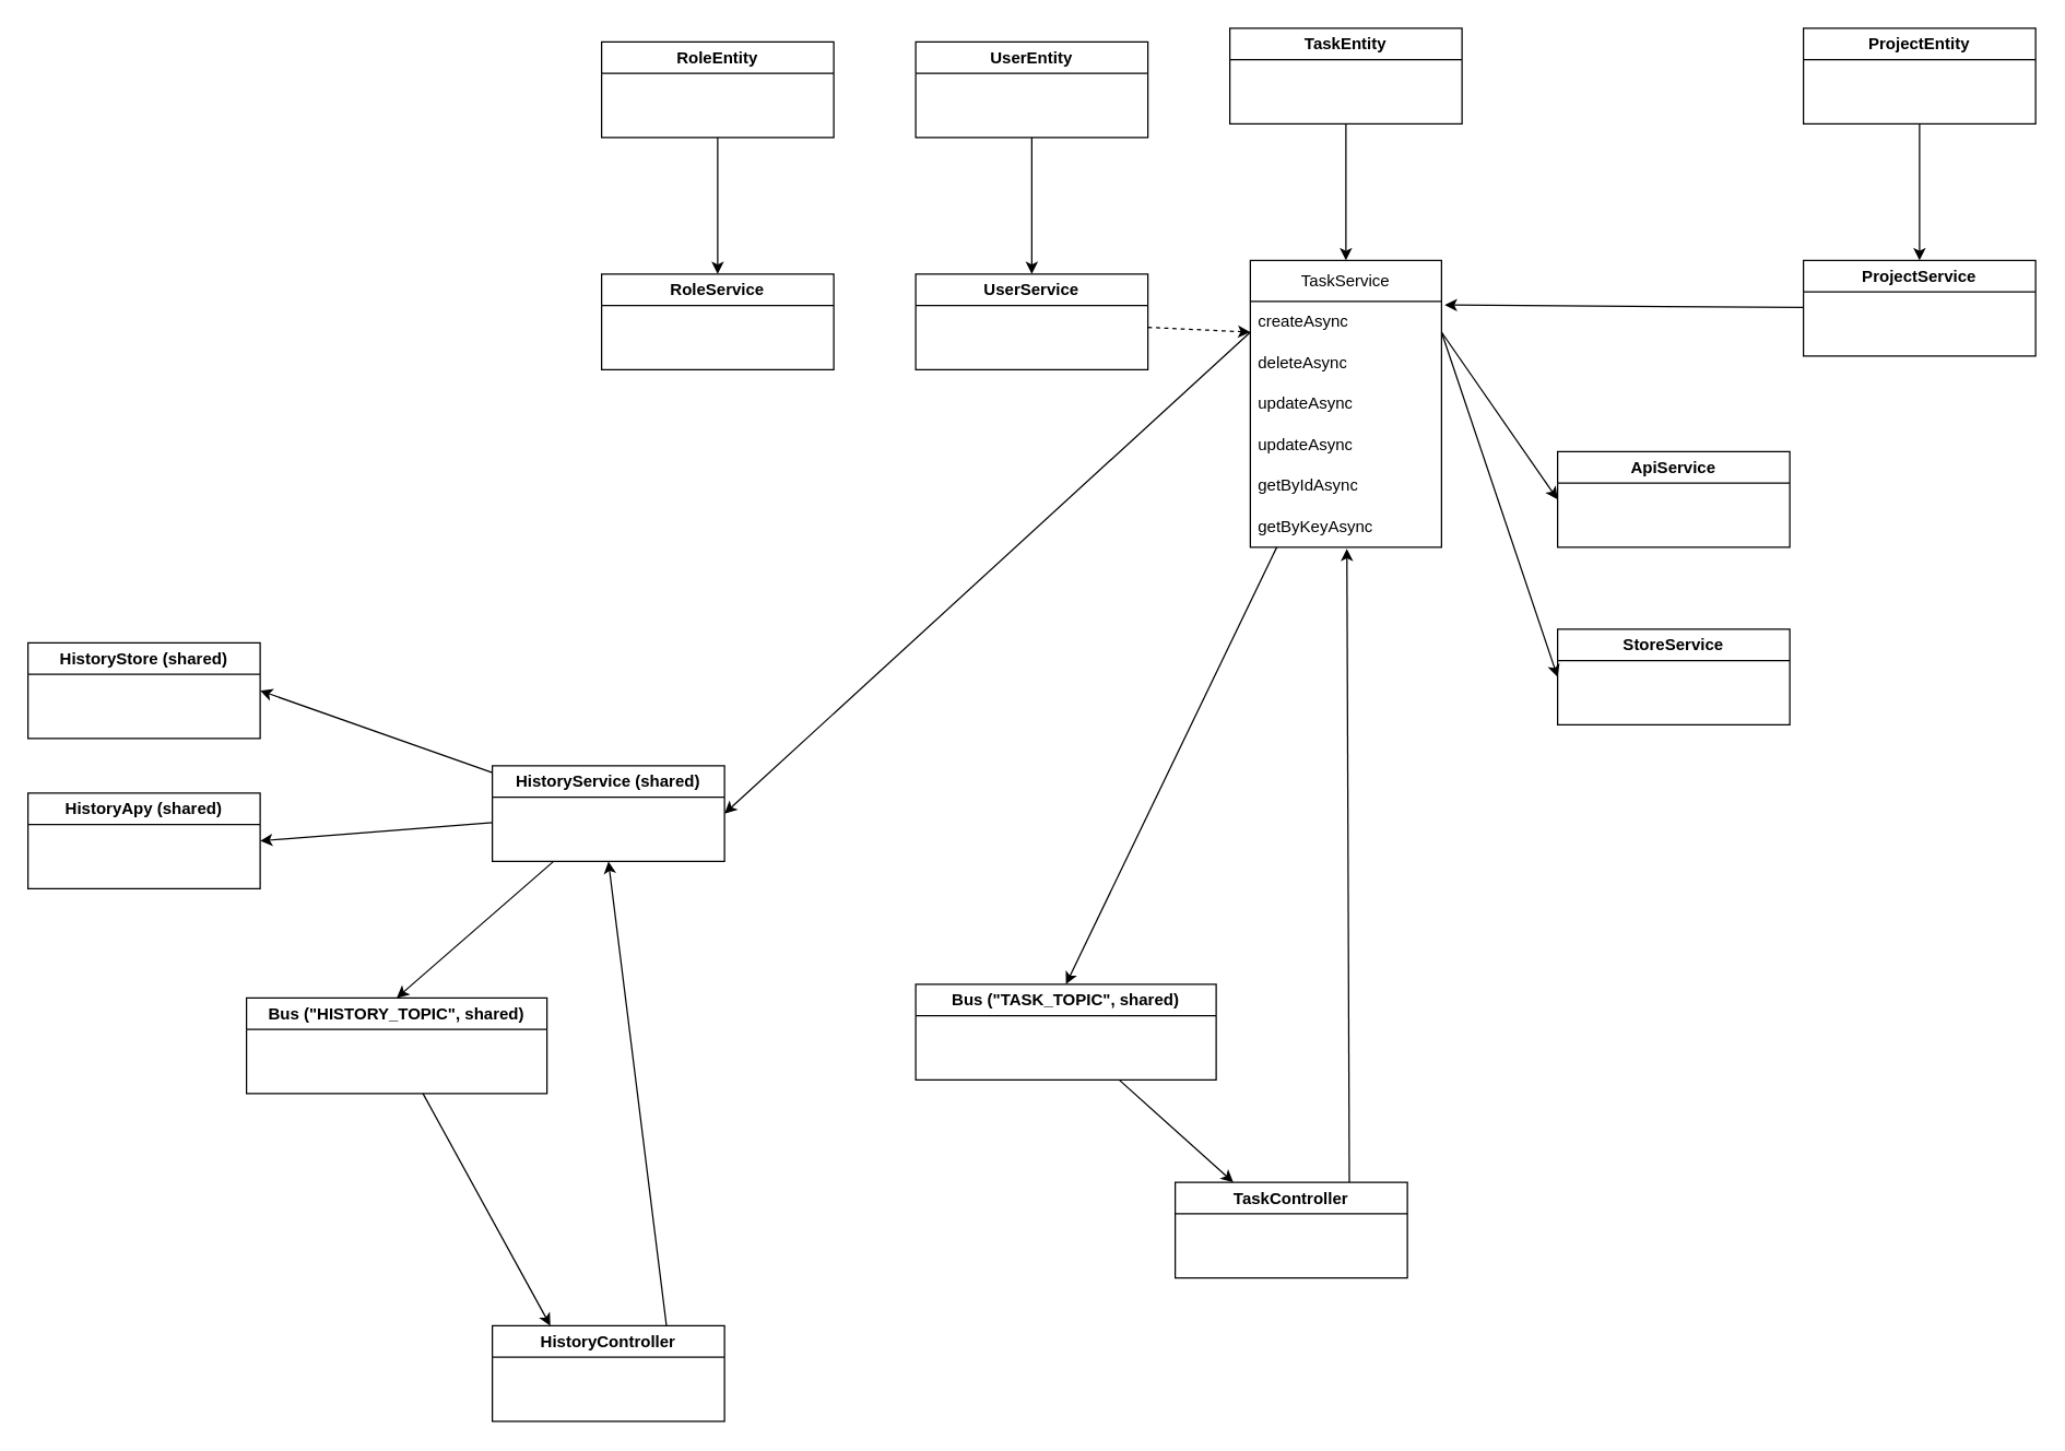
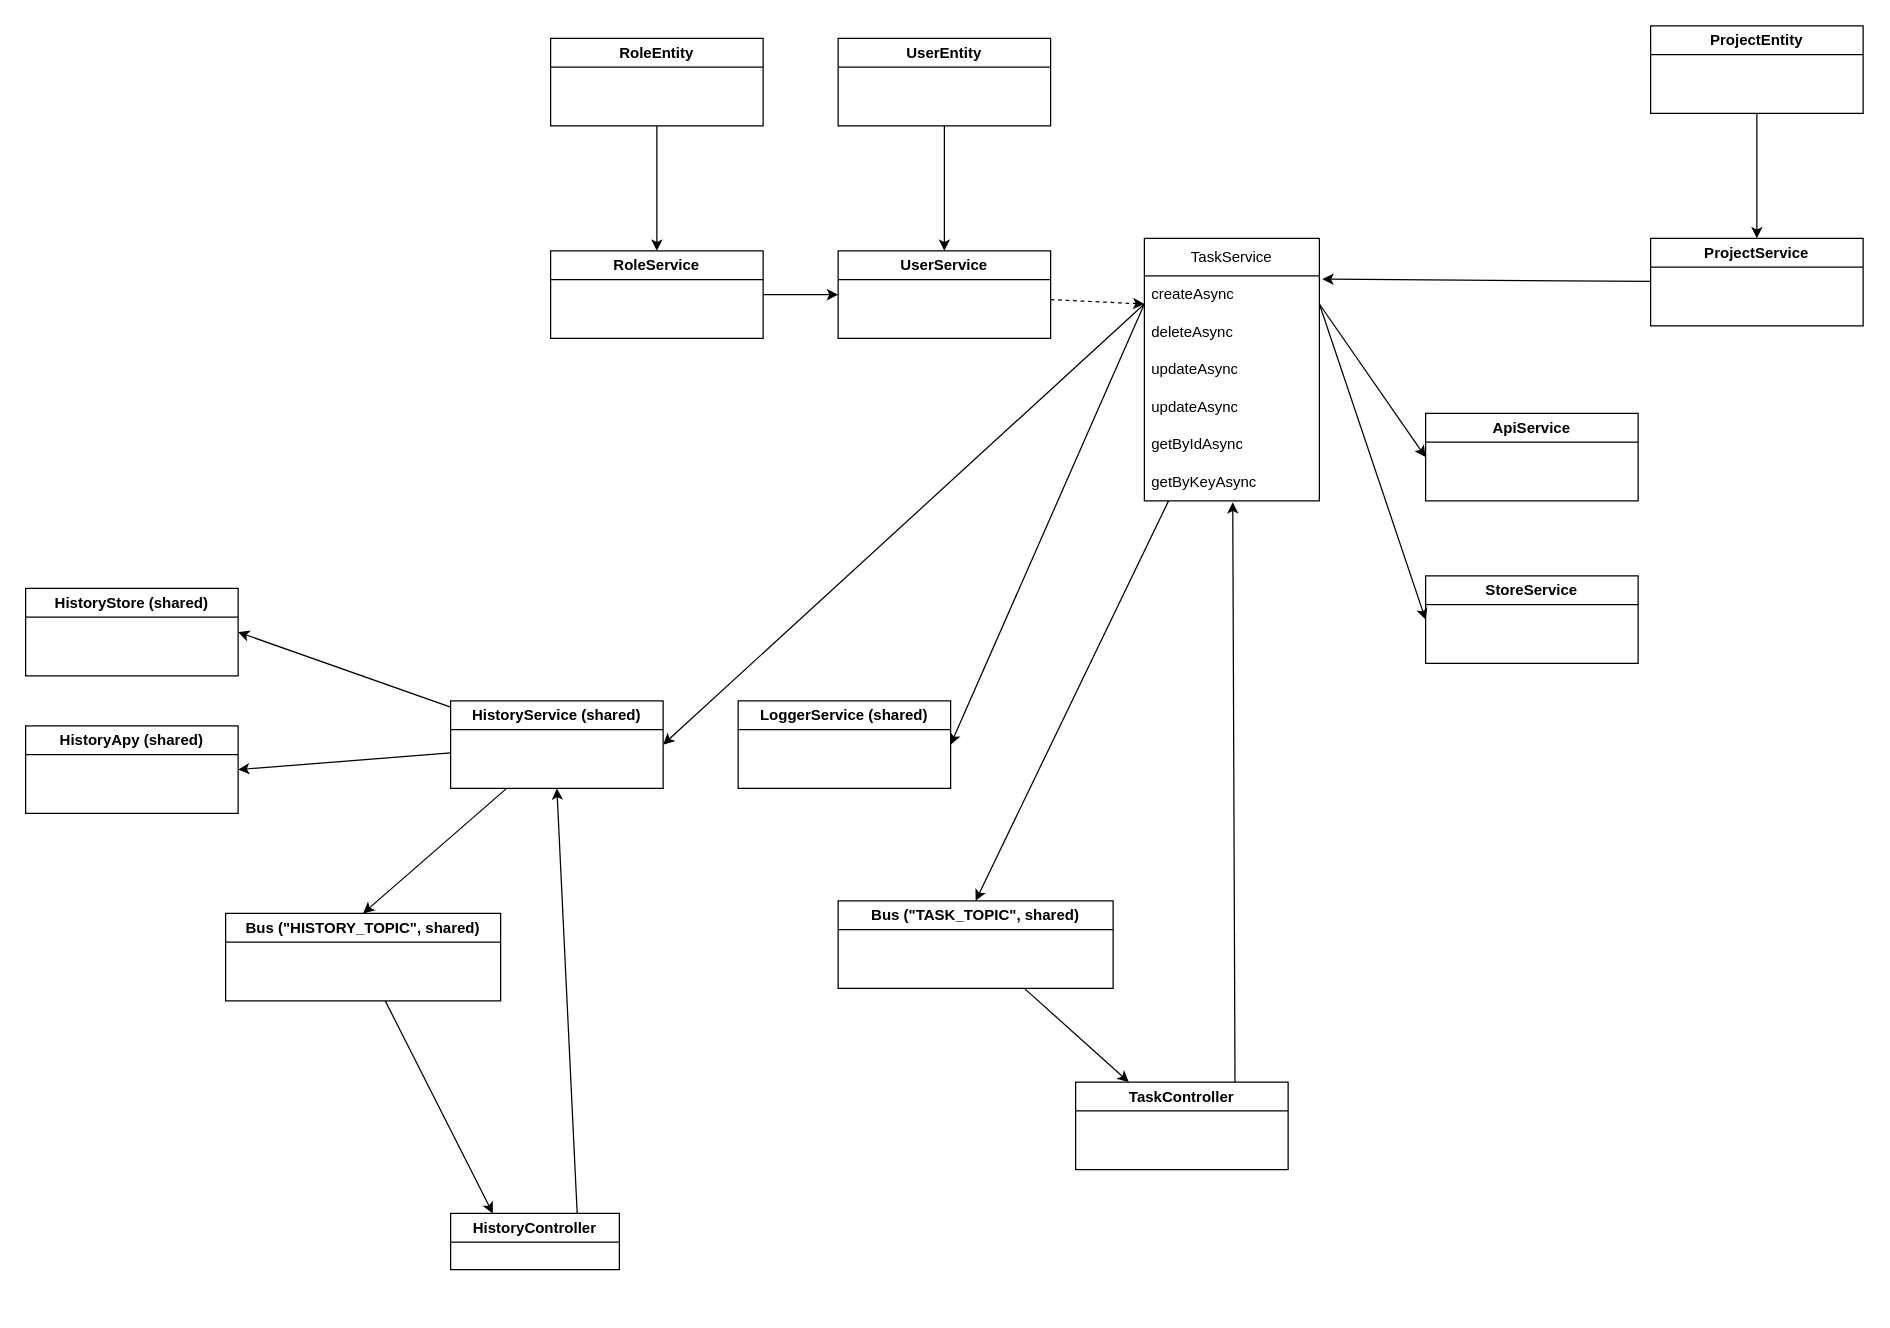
- <mxCell id="3" value="TaskEntity" style="swimlane;whiteSpace=wrap;html=1;" parent="1" vertex="1"><mxGeometry x="900" y="20" width="170" height="70" as="geometry" /></mxCell>
- <mxCell id="2" style="edgeStyle=none;html=1;entryX=0.5;entryY=0;entryDx=0;entryDy=0;" parent="1" source="3" target="32" edge="1"><mxGeometry relative="1" as="geometry"><mxPoint x="990" y="210" as="targetPoint" /></mxGeometry></mxCell>
+ <mxCell id="18" style="edgeStyle=none;html=1;entryX=0;entryY=0.5;entryDx=0;entryDy=0;" parent="1" source="19" target="15" edge="1"><mxGeometry relative="1" as="geometry" /></mxCell>
+ <mxCell id="7" style="edgeStyle=none;html=1;entryX=1;entryY=0.5;entryDx=0;entryDy=0;exitX=0;exitY=0.25;exitDx=0;exitDy=0;" parent="1" source="32" target="28" edge="1"><mxGeometry relative="1" as="geometry"><mxPoint x="963.125" y="270" as="sourcePoint" /></mxGeometry></mxCell>
+ <mxCell id="28" value="LoggerService (shared)" style="swimlane;whiteSpace=wrap;html=1;" parent="1" vertex="1"><mxGeometry x="590" y="560" width="170" height="70" as="geometry" /></mxCell>
- <mxCell id="40" value="HistoryController" style="swimlane;whiteSpace=wrap;html=1;" vertex="1" parent="1"><mxGeometry x="360" y="970" width="170" height="70" as="geometry" /></mxCell>
+ <mxCell id="40" value="HistoryController" style="swimlane;whiteSpace=wrap;html=1;" vertex="1" parent="1"><mxGeometry x="360" y="970" width="135" height="45" as="geometry" /></mxCell>
